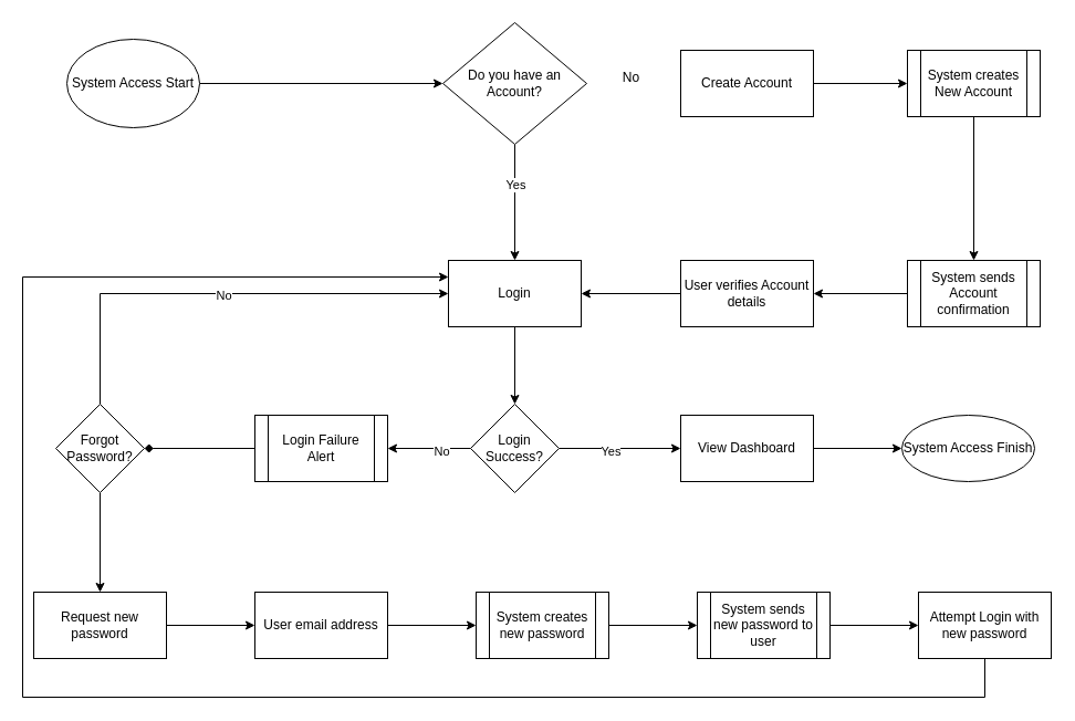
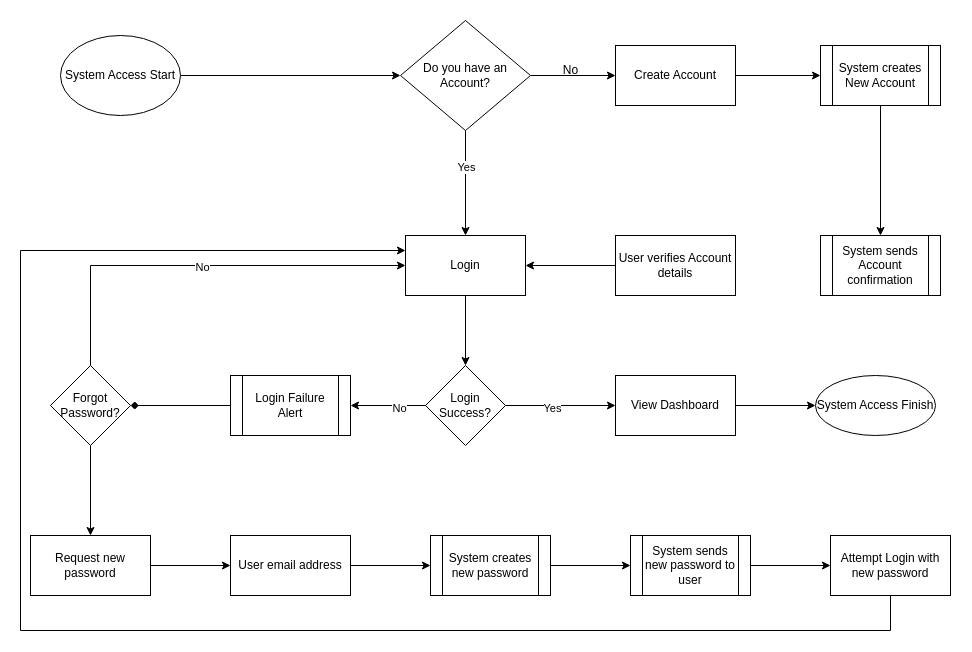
+ <mxCell id="4" value="" style="edgeStyle=orthogonalEdgeStyle;rounded=0;orthogonalLoop=1;jettySize=auto;html=1;" edge="1" parent="1" source="7" target="9"><mxGeometry relative="1" as="geometry" /></mxCell>
- <mxCell id="19" value="" style="edgeStyle=orthogonalEdgeStyle;rounded=0;orthogonalLoop=1;jettySize=auto;html=1;" edge="1" parent="1" source="20" target="22"><mxGeometry relative="1" as="geometry" /></mxCell>
